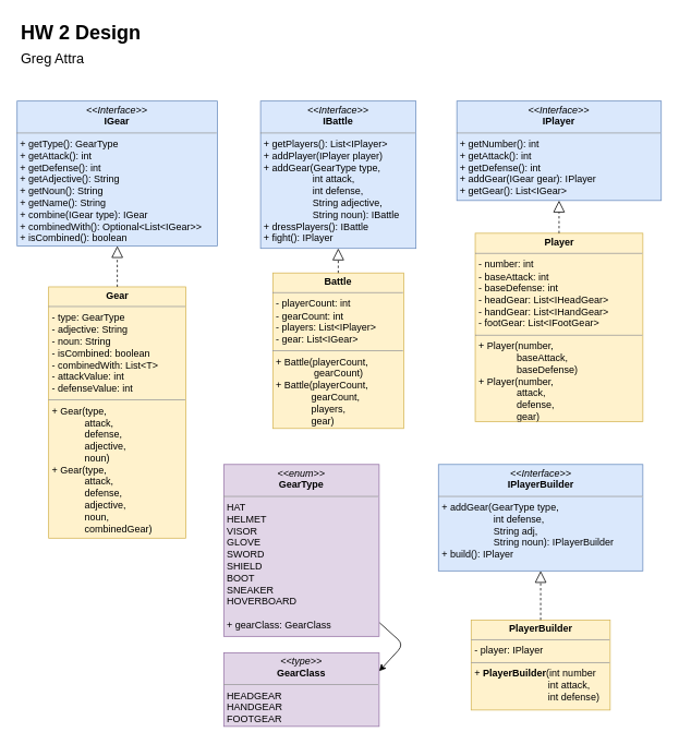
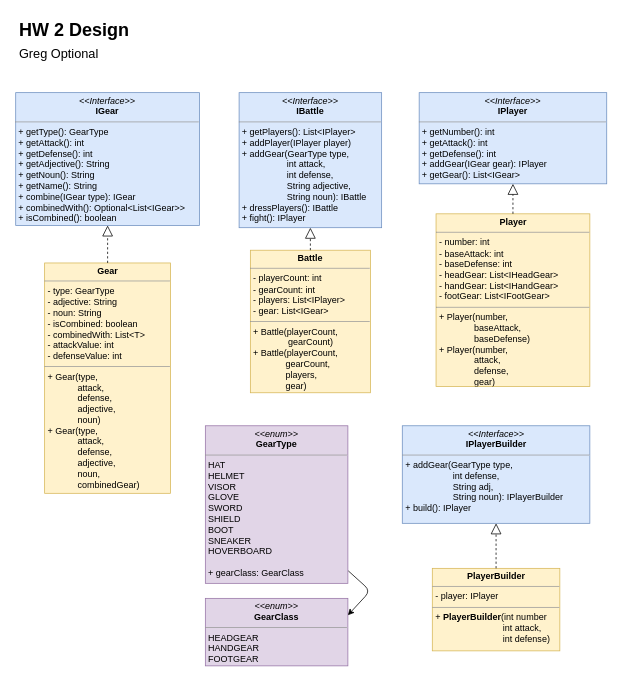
- <mxCell id="8" value="&lt;h1&gt;HW 2 Design&lt;br&gt;&lt;span style=&quot;font-weight: normal&quot;&gt;&lt;font style=&quot;font-size: 17px&quot;&gt;Greg Attra&lt;/font&gt;&lt;/span&gt;&lt;/h1&gt;" style="text;html=1;strokeColor=none;fillColor=none;spacing=5;spacingTop=-20;whiteSpace=wrap;overflow=hidden;rounded=0;" parent="1" vertex="1"><mxGeometry x="20.25" y="20" width="190" height="120" as="geometry" /></mxCell>
+ <mxCell id="8" value="&lt;h1&gt;HW 2 Design&lt;br&gt;&lt;span style=&quot;font-weight: normal&quot;&gt;&lt;font style=&quot;font-size: 17px&quot;&gt;Greg Optional&lt;/font&gt;&lt;/span&gt;&lt;/h1&gt;" style="text;html=1;strokeColor=none;fillColor=none;spacing=5;spacingTop=-20;whiteSpace=wrap;overflow=hidden;rounded=0;" parent="1" vertex="1"><mxGeometry x="20.25" y="20" width="190" height="120" as="geometry" /></mxCell>
- <mxCell id="10" value="&lt;p style=&quot;margin: 0px ; margin-top: 4px ; text-align: center&quot;&gt;&lt;i&gt;&amp;lt;&amp;lt;type&amp;gt;&amp;gt;&lt;/i&gt;&lt;br&gt;&lt;b&gt;GearClass&lt;/b&gt;&lt;/p&gt;&lt;hr size=&quot;1&quot;&gt;&lt;p style=&quot;margin: 0px ; margin-left: 4px&quot;&gt;HEADGEAR&lt;/p&gt;&lt;p style=&quot;margin: 0px ; margin-left: 4px&quot;&gt;HANDGEAR&lt;/p&gt;&lt;p style=&quot;margin: 0px ; margin-left: 4px&quot;&gt;FOOTGEAR&lt;/p&gt;" style="verticalAlign=top;align=left;overflow=fill;fontSize=12;fontFamily=Helvetica;html=1;fillColor=#e1d5e7;strokeColor=#9673a6;" parent="1" vertex="1"><mxGeometry x="273" y="797" width="190" height="90" as="geometry" /></mxCell>
+ <mxCell id="10" value="&lt;p style=&quot;margin: 0px ; margin-top: 4px ; text-align: center&quot;&gt;&lt;i&gt;&amp;lt;&amp;lt;enum&amp;gt;&amp;gt;&lt;/i&gt;&lt;br&gt;&lt;b&gt;GearClass&lt;/b&gt;&lt;/p&gt;&lt;hr size=&quot;1&quot;&gt;&lt;p style=&quot;margin: 0px ; margin-left: 4px&quot;&gt;HEADGEAR&lt;/p&gt;&lt;p style=&quot;margin: 0px ; margin-left: 4px&quot;&gt;HANDGEAR&lt;/p&gt;&lt;p style=&quot;margin: 0px ; margin-left: 4px&quot;&gt;FOOTGEAR&lt;/p&gt;" style="verticalAlign=top;align=left;overflow=fill;fontSize=12;fontFamily=Helvetica;html=1;fillColor=#e1d5e7;strokeColor=#9673a6;" parent="1" vertex="1"><mxGeometry x="273" y="797" width="190" height="90" as="geometry" /></mxCell>
